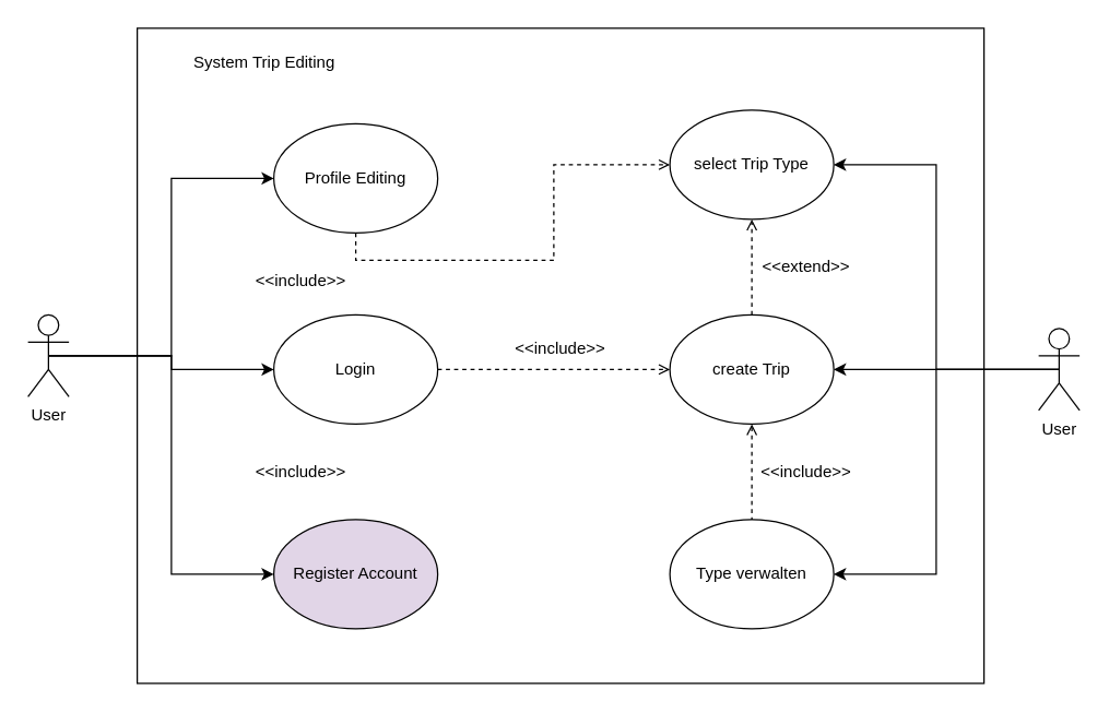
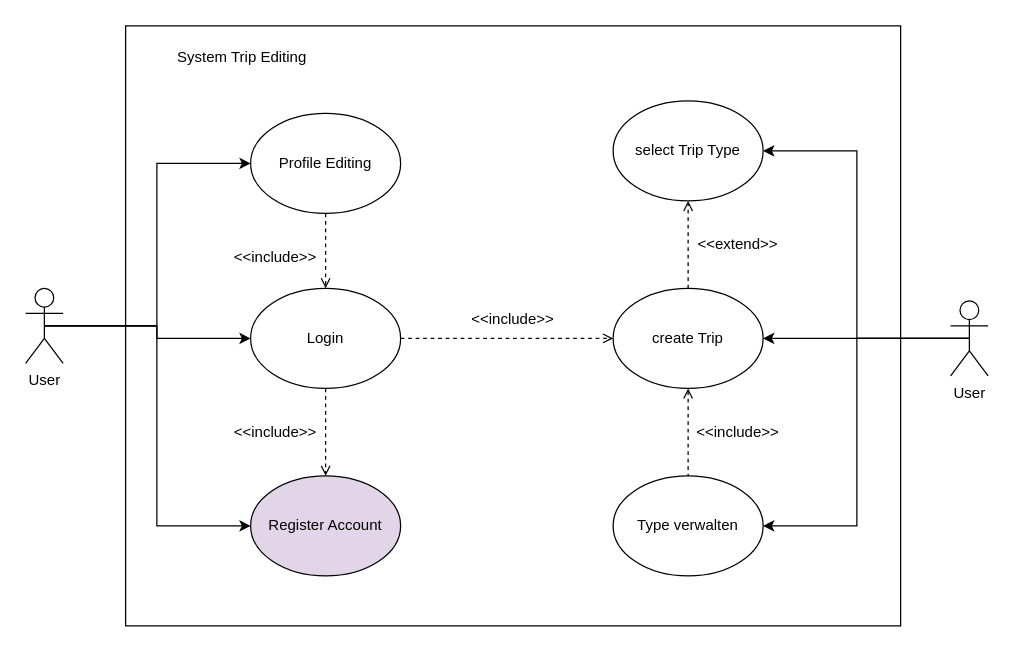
- <mxCell id="5" style="edgeStyle=orthogonalEdgeStyle;rounded=0;orthogonalLoop=1;jettySize=auto;html=1;exitX=0.5;exitY=1;exitDx=0;exitDy=0;endArrow=open;endFill=0;dashed=1;" edge="1" parent="1" source="6" target="11"><mxGeometry relative="1" as="geometry" /></mxCell>
+ <mxCell id="5" style="edgeStyle=orthogonalEdgeStyle;rounded=0;orthogonalLoop=1;jettySize=auto;html=1;exitX=0.5;exitY=1;exitDx=0;exitDy=0;entryX=0.5;entryY=0;entryDx=0;entryDy=0;endArrow=open;endFill=0;dashed=1;" edge="1" parent="1" source="6" target="4"><mxGeometry relative="1" as="geometry" /></mxCell>
+ <mxCell id="2" style="edgeStyle=orthogonalEdgeStyle;rounded=0;orthogonalLoop=1;jettySize=auto;html=1;exitX=0.5;exitY=1;exitDx=0;exitDy=0;entryX=0.5;entryY=0;entryDx=0;entryDy=0;dashed=1;endArrow=open;endFill=0;" edge="1" parent="1" source="4" target="7"><mxGeometry relative="1" as="geometry" /></mxCell>
